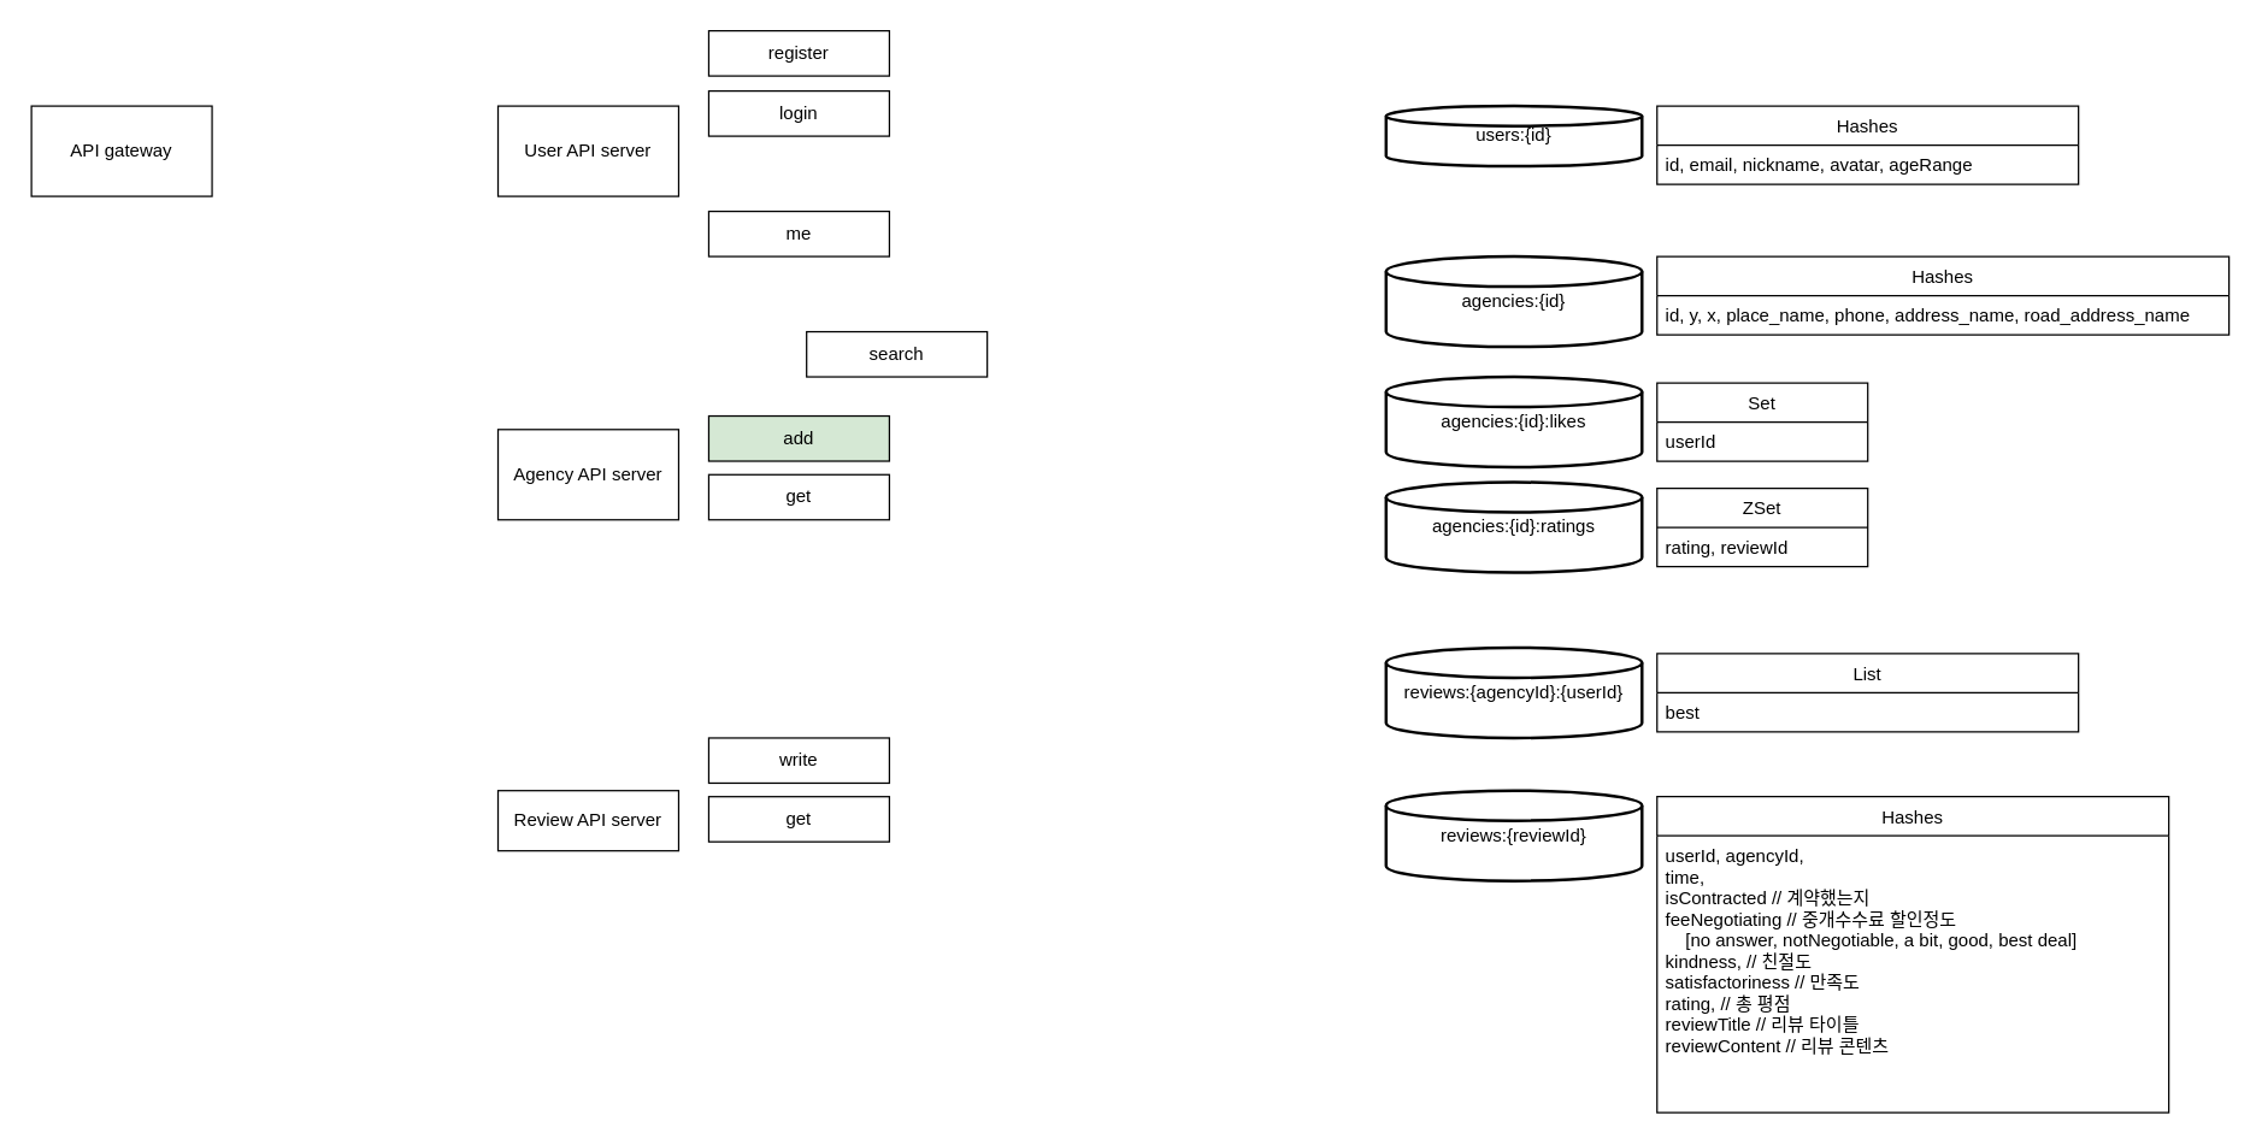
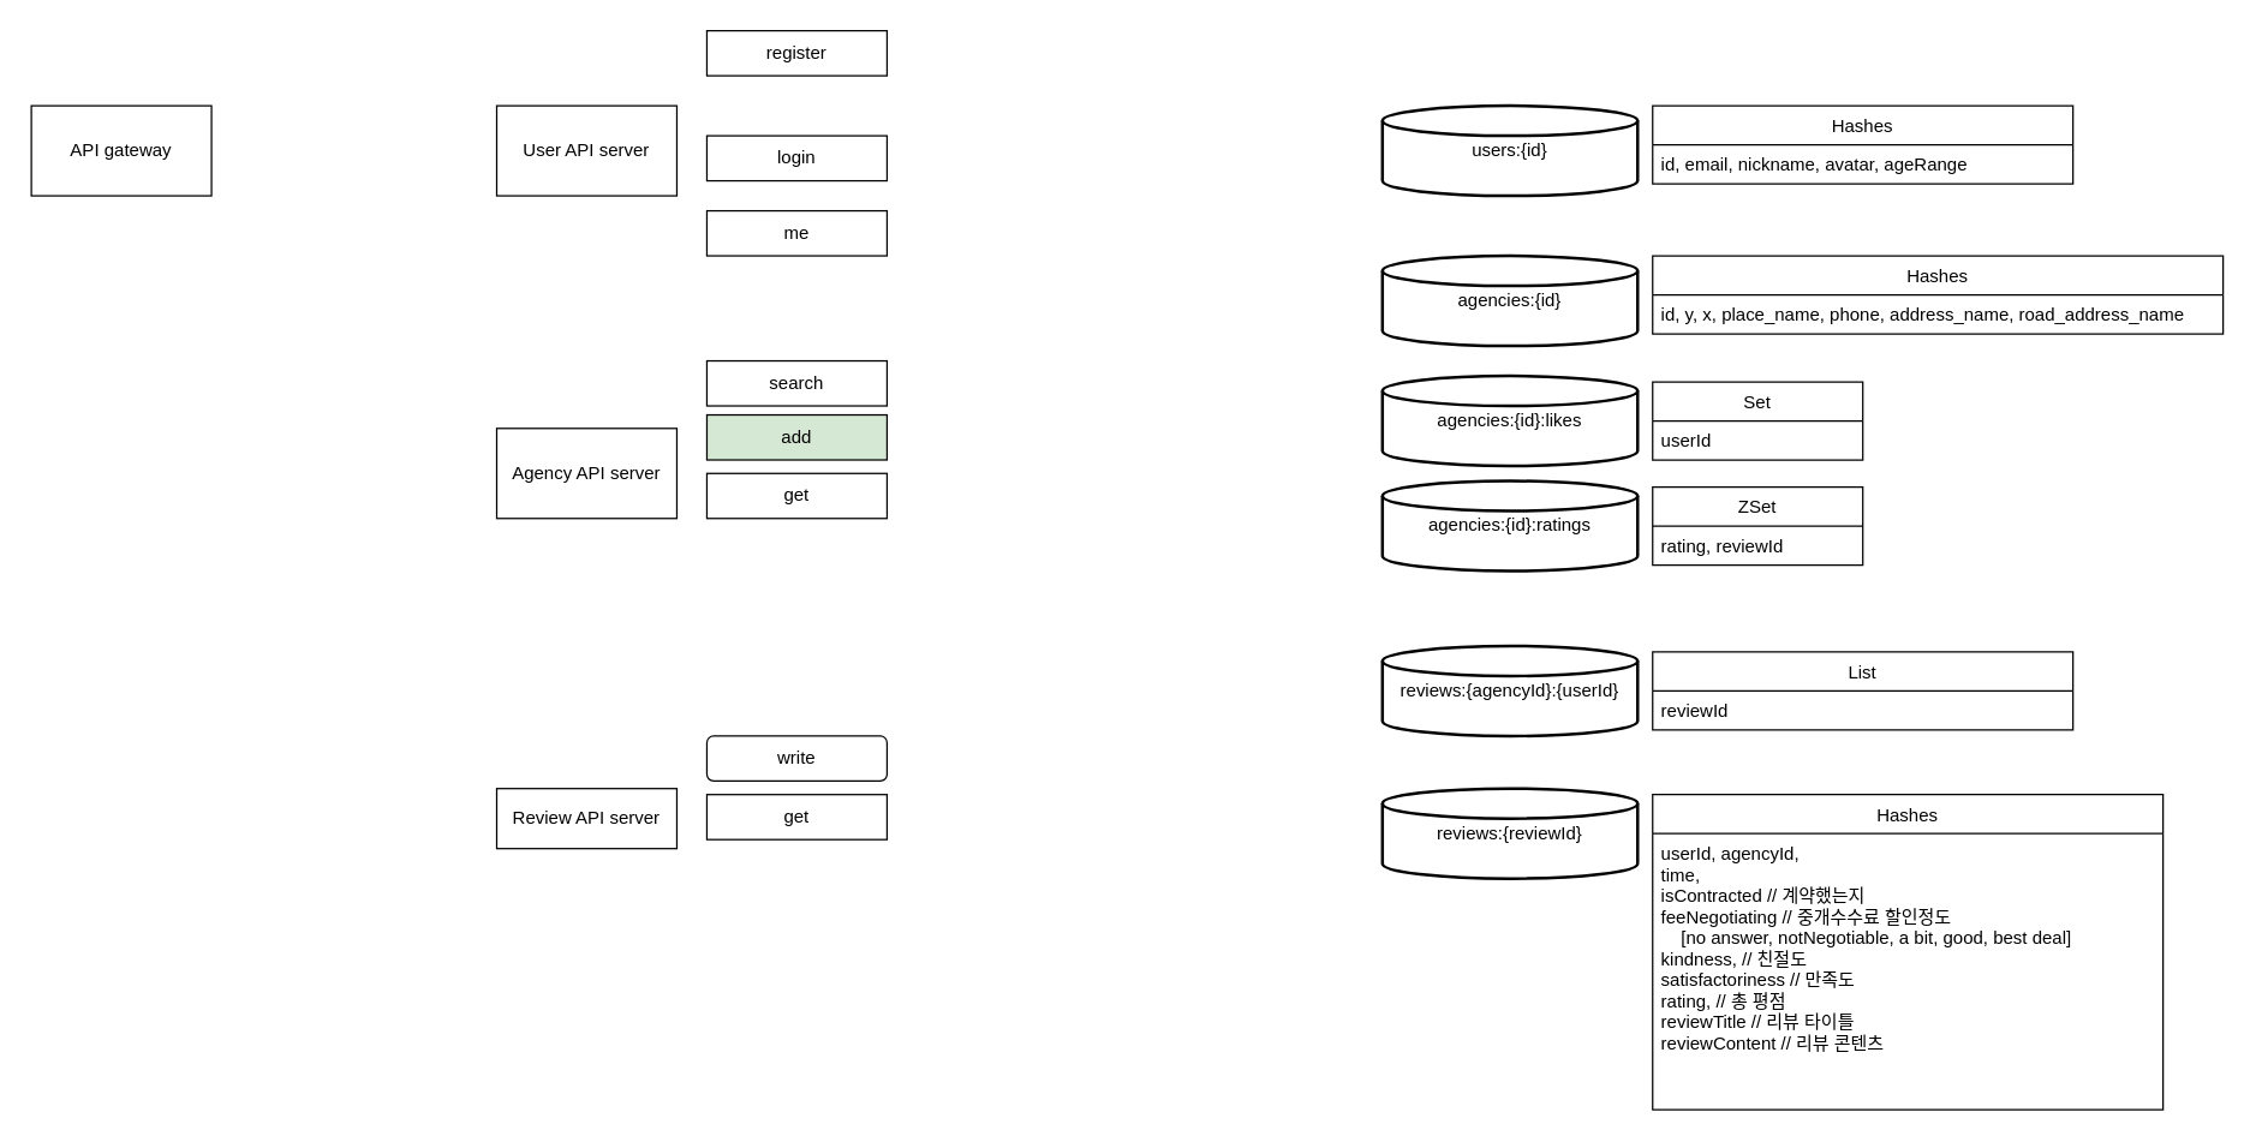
- <mxCell id="25" value="login" style="rounded=0;whiteSpace=wrap;html=1;" vertex="1" parent="1"><mxGeometry x="470" y="60" width="120" height="30" as="geometry" /></mxCell>
+ <mxCell id="25" value="login" style="rounded=0;whiteSpace=wrap;html=1;" vertex="1" parent="1"><mxGeometry x="470" y="90" width="120" height="30" as="geometry" /></mxCell>
- <mxCell id="4" value="users:{id}" style="strokeWidth=2;html=1;shape=mxgraph.flowchart.database;whiteSpace=wrap;" parent="1" vertex="1"><mxGeometry x="920" y="70" width="170" height="40" as="geometry" /></mxCell>
+ <mxCell id="4" value="users:{id}" style="strokeWidth=2;html=1;shape=mxgraph.flowchart.database;whiteSpace=wrap;" parent="1" vertex="1"><mxGeometry x="920" y="70" width="170" height="60" as="geometry" /></mxCell>
- <mxCell id="27" value="search" style="rounded=0;whiteSpace=wrap;html=1;" vertex="1" parent="1"><mxGeometry x="535" y="220" width="120" height="30" as="geometry" /></mxCell>
+ <mxCell id="27" value="search" style="rounded=0;whiteSpace=wrap;html=1;" vertex="1" parent="1"><mxGeometry x="470" y="240" width="120" height="30" as="geometry" /></mxCell>
- <mxCell id="20" value="best" style="text;strokeColor=none;fillColor=none;align=left;verticalAlign=top;spacingLeft=4;spacingRight=4;overflow=hidden;rotatable=0;points=[[0,0.5],[1,0.5]];portConstraint=eastwest;" parent="19" vertex="1"><mxGeometry y="26" width="280" height="26" as="geometry" /></mxCell>
+ <mxCell id="20" value="reviewId" style="text;strokeColor=none;fillColor=none;align=left;verticalAlign=top;spacingLeft=4;spacingRight=4;overflow=hidden;rotatable=0;points=[[0,0.5],[1,0.5]];portConstraint=eastwest;" parent="19" vertex="1"><mxGeometry y="26" width="280" height="26" as="geometry" /></mxCell>
- <mxCell id="30" value="write" style="rounded=0;whiteSpace=wrap;html=1;" vertex="1" parent="1"><mxGeometry x="470" y="490" width="120" height="30" as="geometry" /></mxCell>
+ <mxCell id="30" value="write" style="whiteSpace=wrap;html=1;rounded=1;" vertex="1" parent="1"><mxGeometry x="470" y="490" width="120" height="30" as="geometry" /></mxCell>
